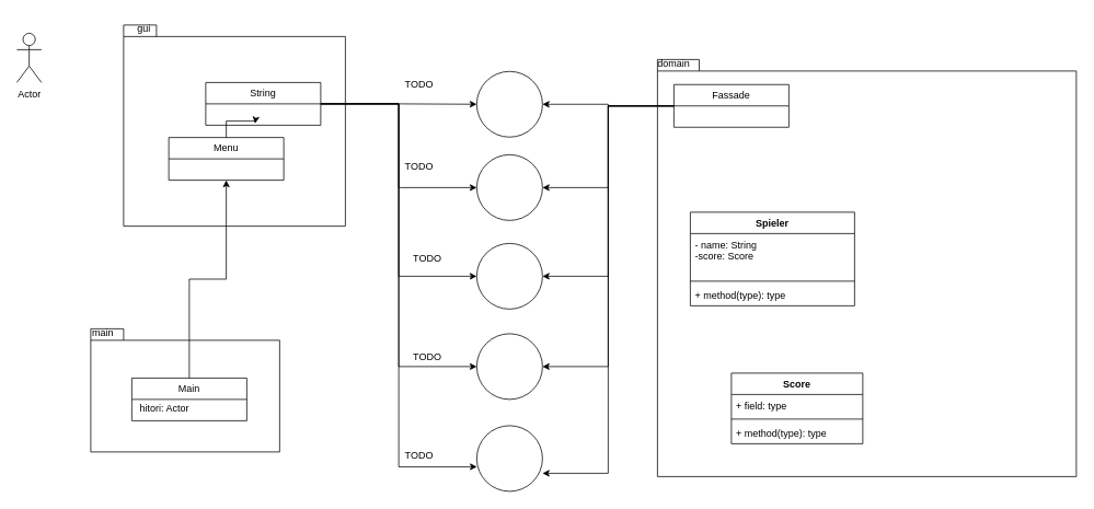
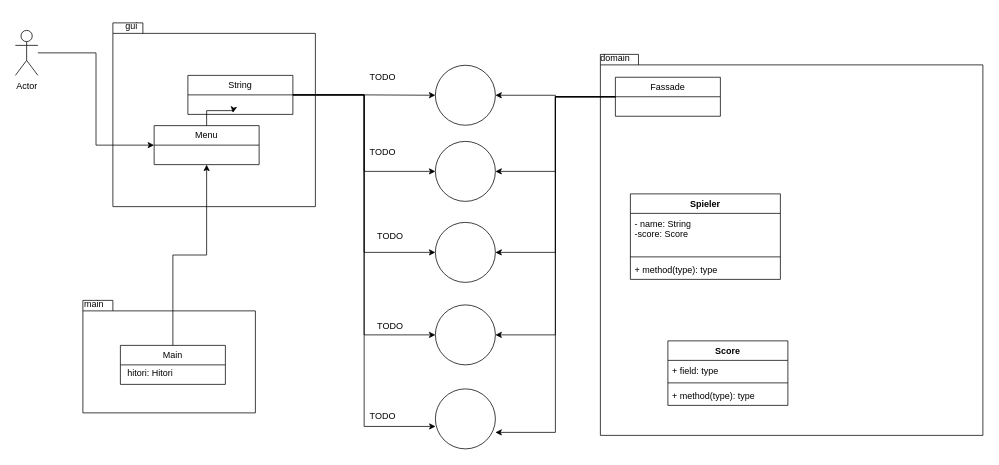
+ <mxCell id="3" style="edgeStyle=orthogonalEdgeStyle;rounded=0;orthogonalLoop=1;jettySize=auto;html=1;entryX=0;entryY=0.5;entryDx=0;entryDy=0;" edge="1" parent="1" source="4" target="44"><mxGeometry relative="1" as="geometry" /></mxCell>
- <mxCell id="15" value="hitori: Actor" style="text;html=1;align=center;verticalAlign=middle;whiteSpace=wrap;rounded=0;" parent="1" vertex="1"><mxGeometry x="150" y="482" width="100" height="30" as="geometry" /></mxCell>
+ <mxCell id="15" value="hitori: Hitori" style="text;html=1;align=center;verticalAlign=middle;whiteSpace=wrap;rounded=0;" parent="1" vertex="1"><mxGeometry x="150" y="482" width="100" height="30" as="geometry" /></mxCell>
